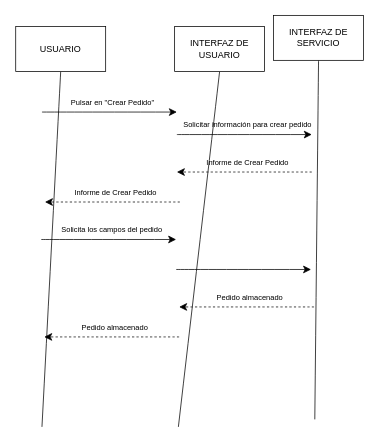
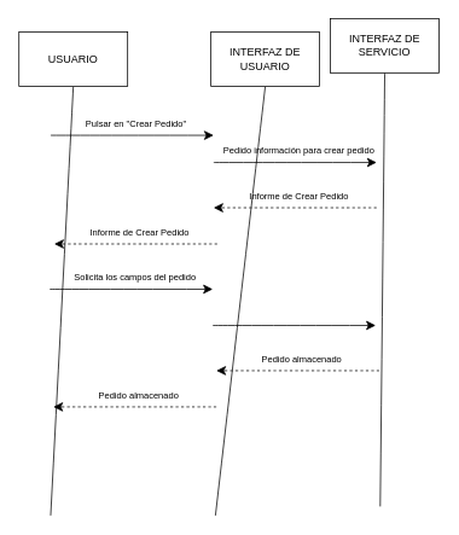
- <mxCell id="11" value="&lt;font style=&quot;font-size: 10px;&quot;&gt;Solicitar información para crear pedido&lt;/font&gt;" style="text;html=1;align=center;verticalAlign=middle;resizable=0;points=[];autosize=1;strokeColor=none;fillColor=none;fontSize=16;" parent="1" vertex="1"><mxGeometry x="234" y="149" width="190" height="30" as="geometry" /></mxCell>
+ <mxCell id="11" value="&lt;font style=&quot;font-size: 10px;&quot;&gt;Pedido información para crear pedido&lt;/font&gt;" style="text;html=1;align=center;verticalAlign=middle;resizable=0;points=[];autosize=1;strokeColor=none;fillColor=none;fontSize=16;" parent="1" vertex="1"><mxGeometry x="234" y="149" width="190" height="30" as="geometry" /></mxCell>
